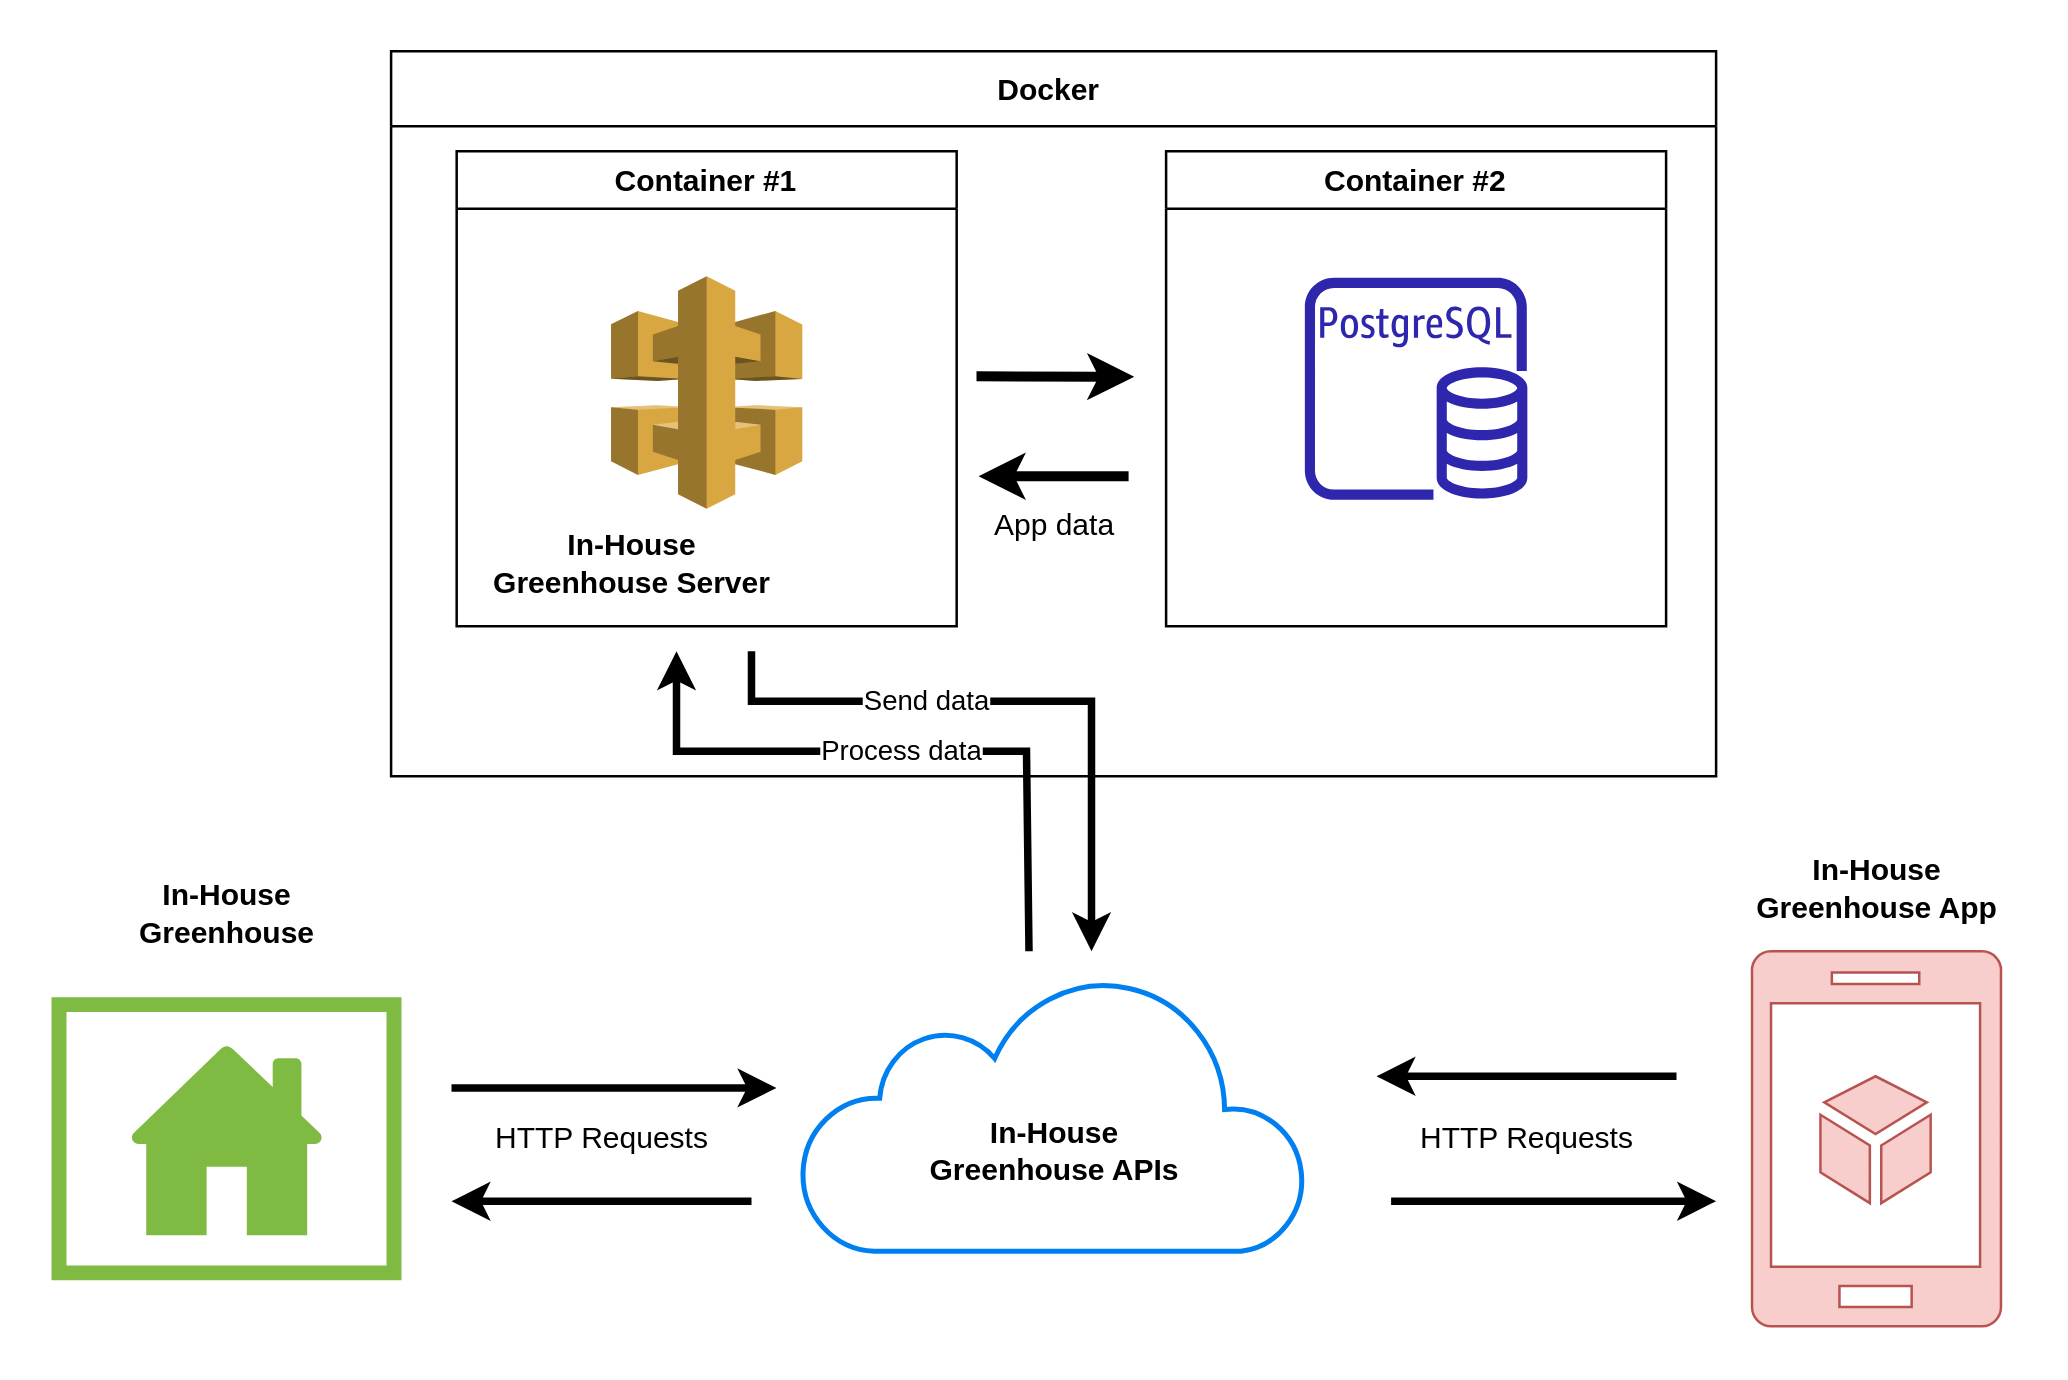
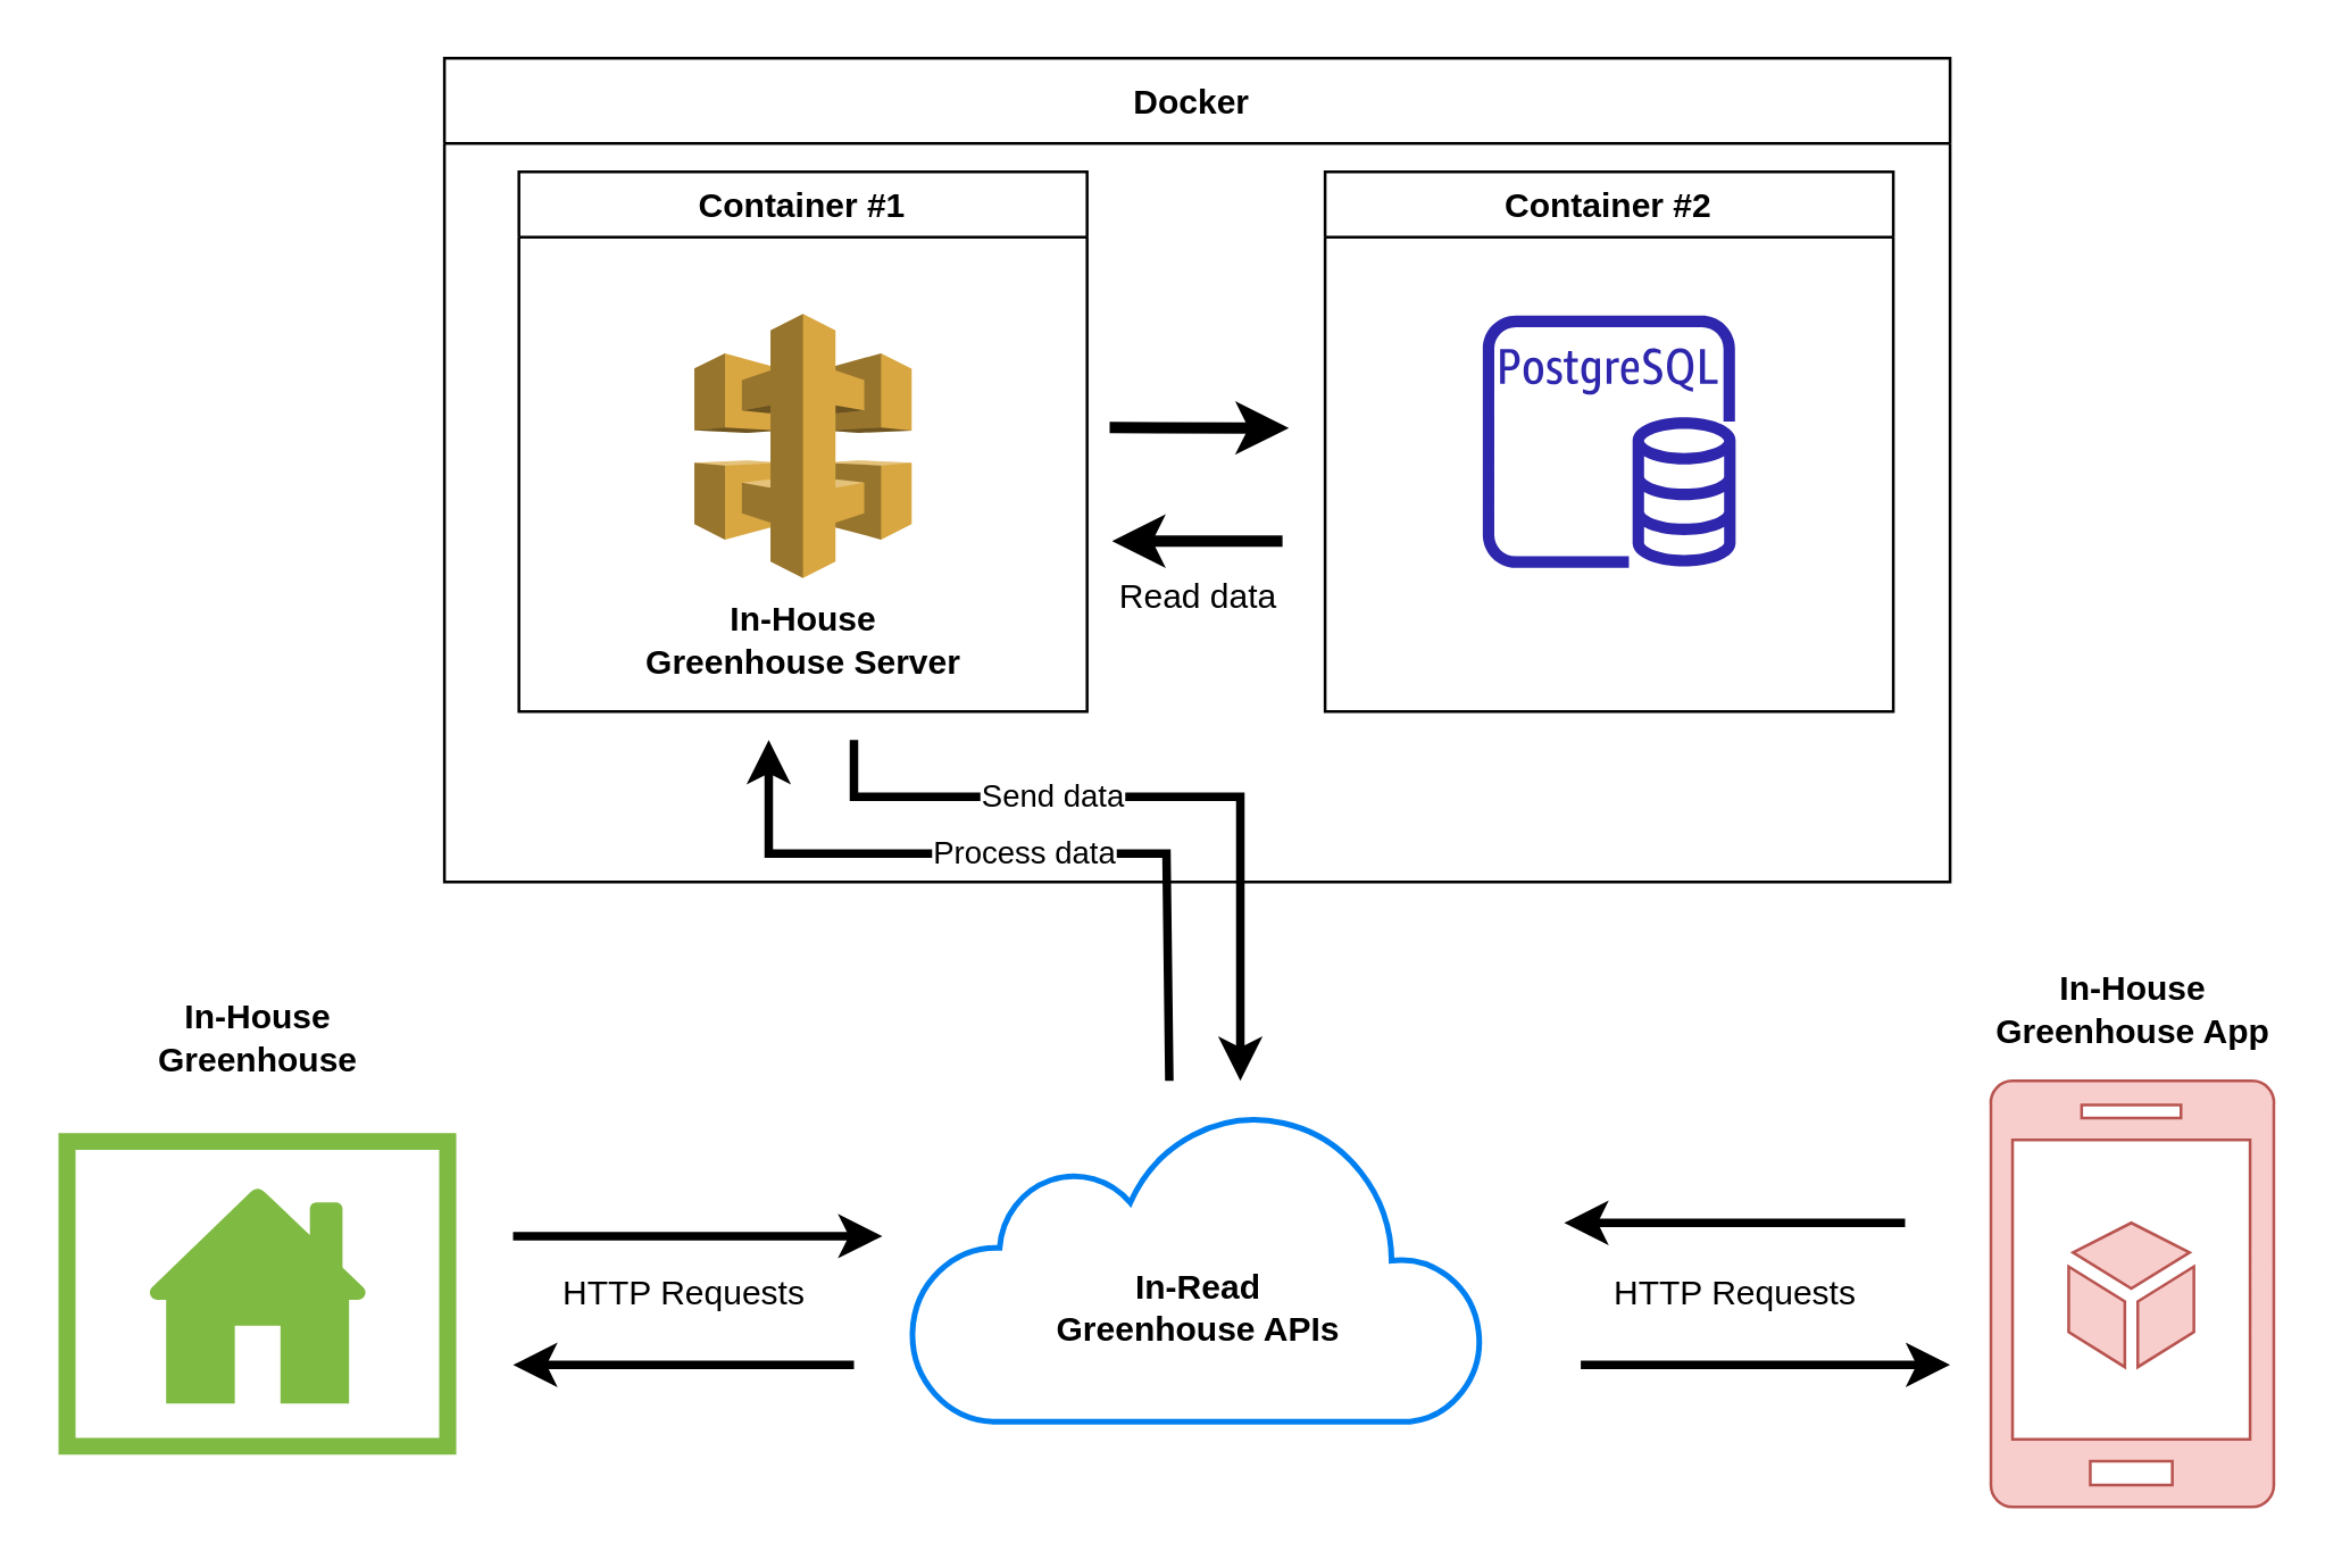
- <mxCell id="20" value="App data" style="text;html=1;align=center;verticalAlign=middle;resizable=0;points=[];autosize=1;strokeColor=none;fillColor=none;" vertex="1" parent="12"><mxGeometry x="230.0" y="180" width="70" height="20" as="geometry" /></mxCell>
+ <mxCell id="20" value="Read data" style="text;html=1;align=center;verticalAlign=middle;resizable=0;points=[];autosize=1;strokeColor=none;fillColor=none;" vertex="1" parent="12"><mxGeometry x="230.0" y="180" width="70" height="20" as="geometry" /></mxCell>
- <mxCell id="15" value="&lt;b&gt;In-House&lt;br&gt;Greenhouse Server&lt;/b&gt;" style="text;html=1;align=center;verticalAlign=middle;resizable=0;points=[];autosize=1;strokeColor=none;fillColor=none;" vertex="1" parent="13"><mxGeometry x="5" y="150" width="130" height="30" as="geometry" /></mxCell>
+ <mxCell id="15" value="&lt;b&gt;In-House&lt;br&gt;Greenhouse Server&lt;/b&gt;" style="text;html=1;align=center;verticalAlign=middle;resizable=0;points=[];autosize=1;strokeColor=none;fillColor=none;" vertex="1" parent="13"><mxGeometry x="35.0" y="150" width="130" height="30" as="geometry" /></mxCell>
- <mxCell id="4" value="&lt;b&gt;In-House&lt;br&gt;Greenhouse APIs&lt;/b&gt;" style="text;html=1;align=center;verticalAlign=middle;resizable=0;points=[];autosize=1;strokeColor=none;fillColor=none;" vertex="1" parent="1"><mxGeometry x="360.84" y="445" width="120" height="30" as="geometry" /></mxCell>
+ <mxCell id="4" value="&lt;b&gt;In-Read&lt;br&gt;Greenhouse APIs&lt;/b&gt;" style="text;html=1;align=center;verticalAlign=middle;resizable=0;points=[];autosize=1;strokeColor=none;fillColor=none;" vertex="1" parent="1"><mxGeometry x="360.84" y="445" width="120" height="30" as="geometry" /></mxCell>
